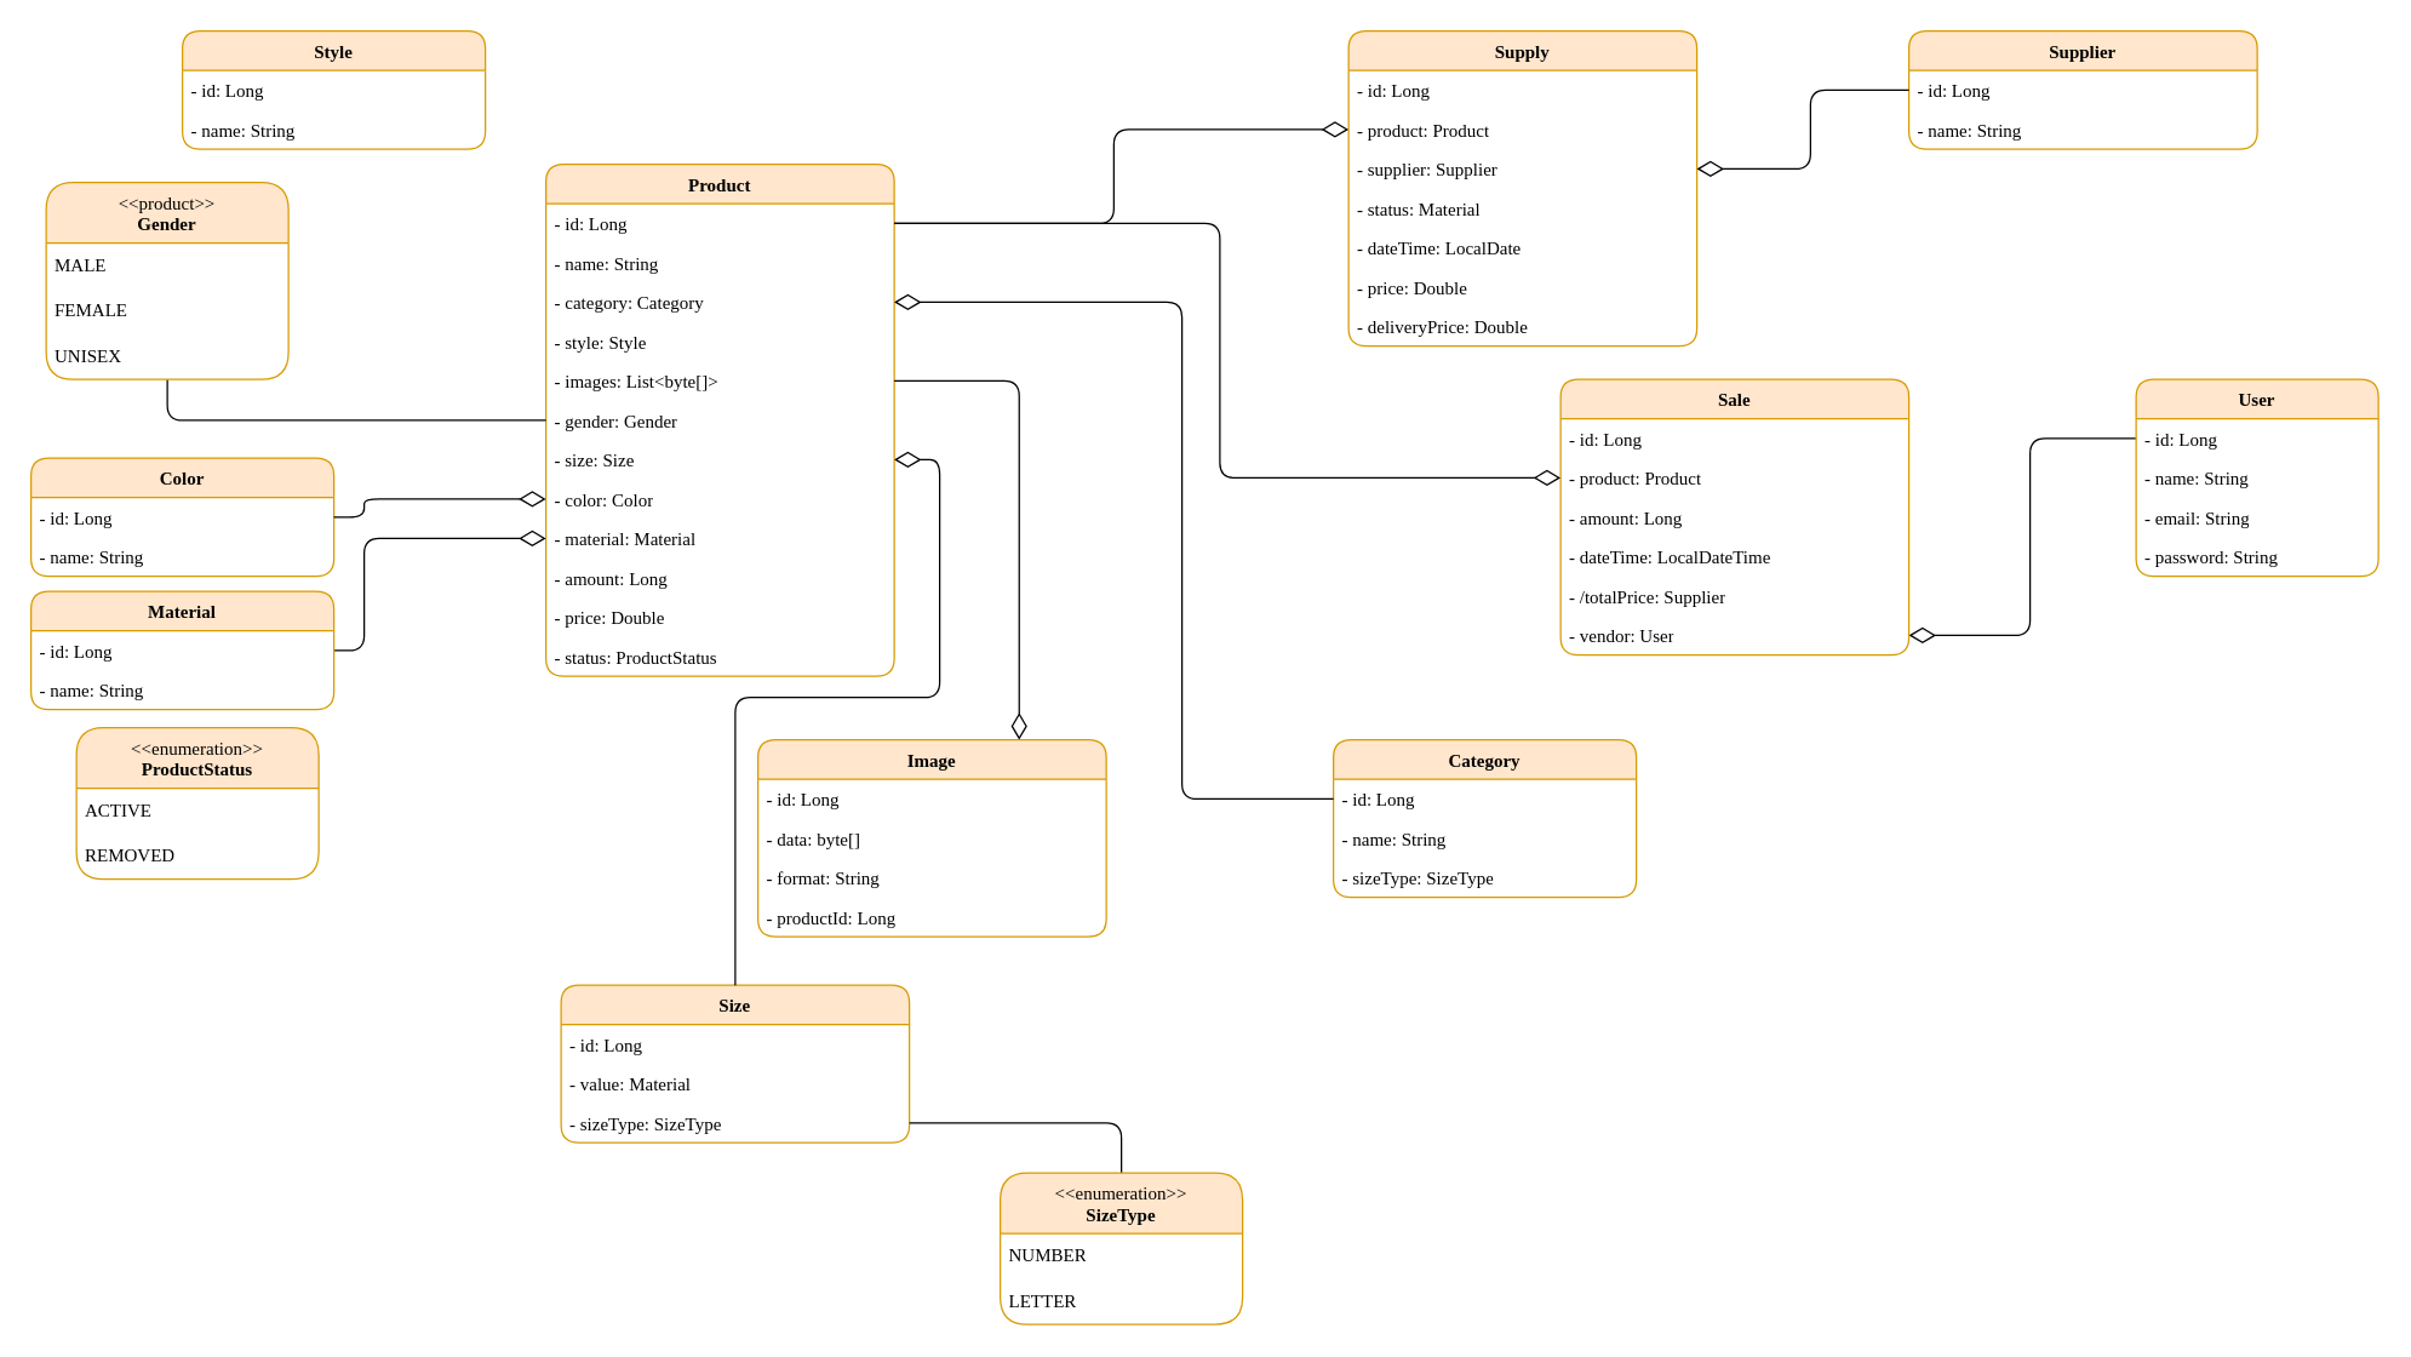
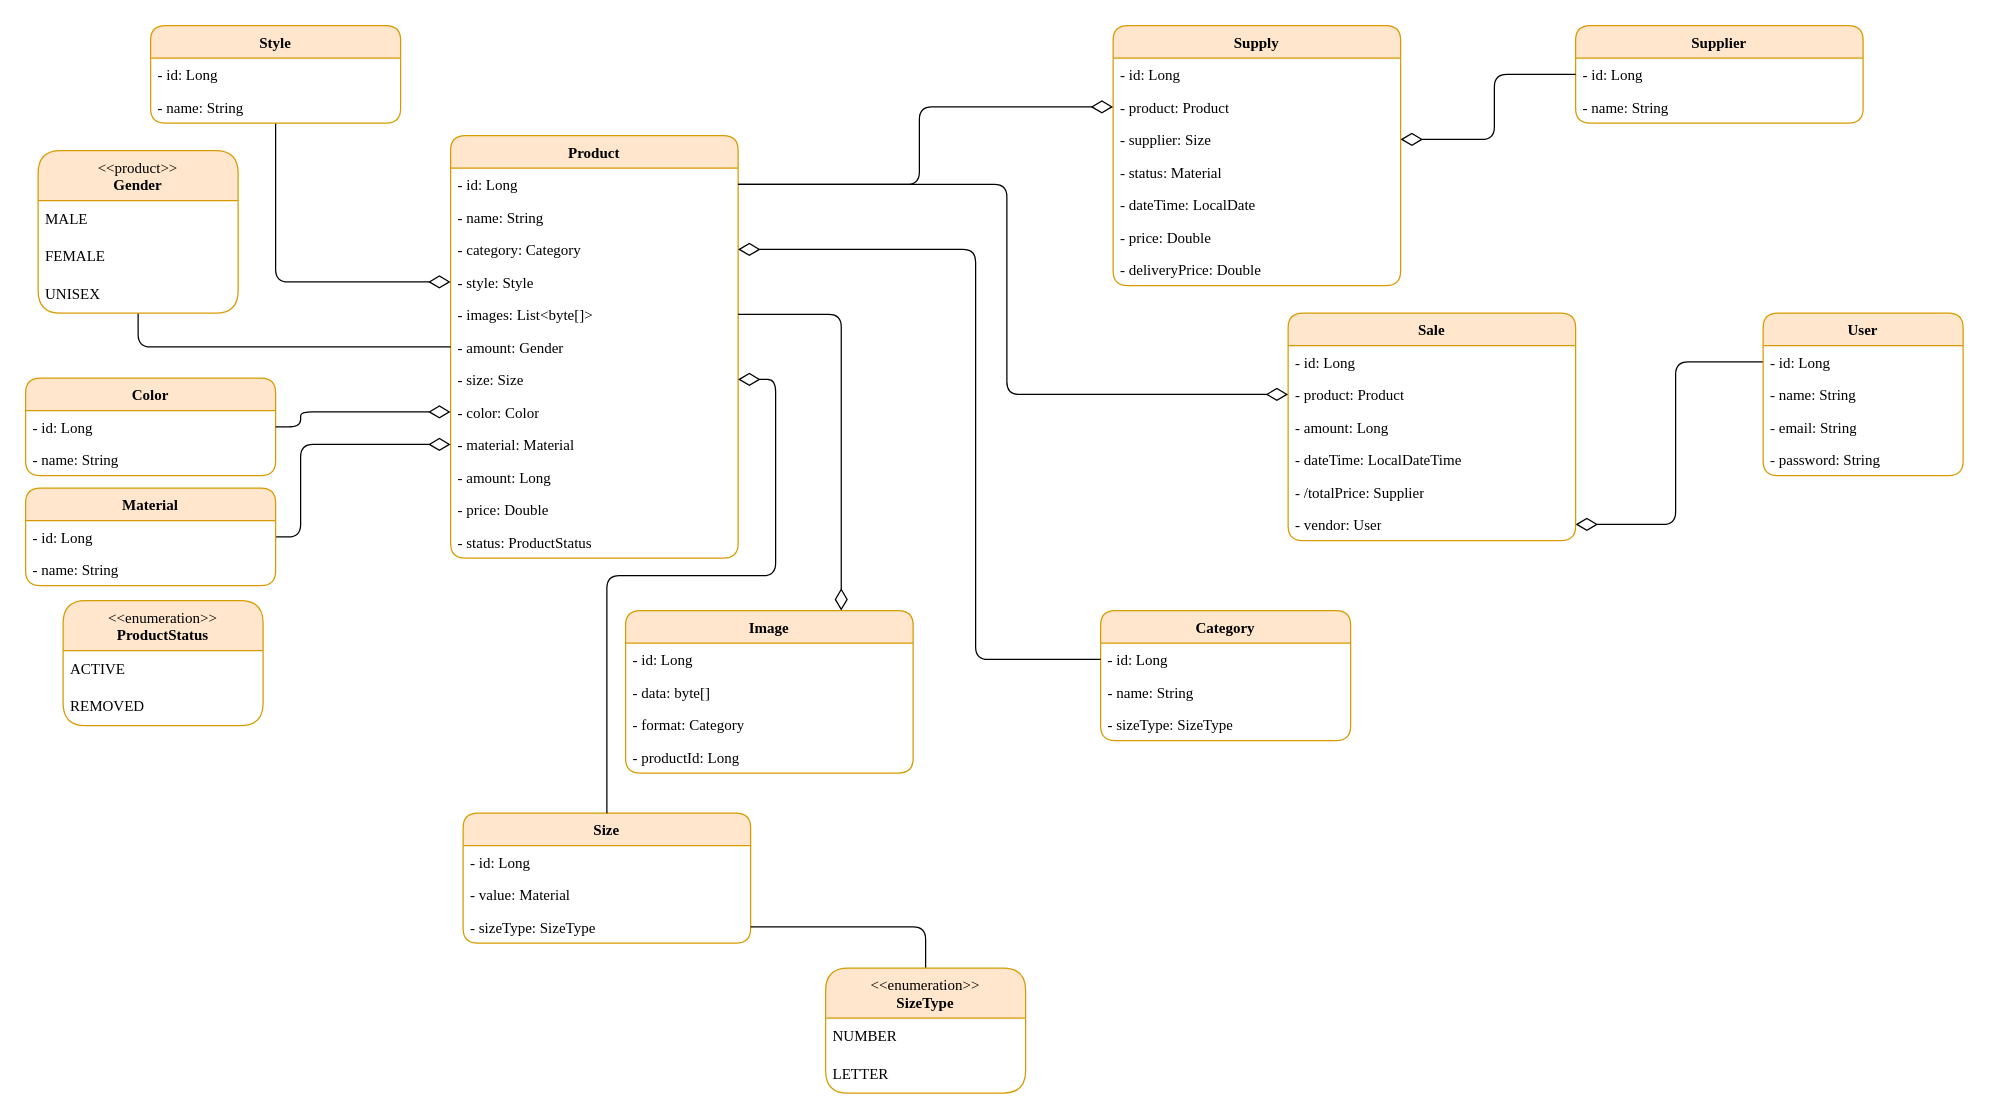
- <mxCell id="52" value="- supplier: Supplier" style="text;strokeColor=none;fillColor=none;align=left;verticalAlign=top;spacingLeft=4;spacingRight=4;overflow=hidden;rotatable=0;points=[[0,0.5],[1,0.5]];portConstraint=eastwest;whiteSpace=wrap;html=1;fontFamily=Cascadia Code;" parent="49" vertex="1"><mxGeometry y="78" width="230" height="26" as="geometry" /></mxCell>
+ <mxCell id="52" value="- supplier: Size" style="text;strokeColor=none;fillColor=none;align=left;verticalAlign=top;spacingLeft=4;spacingRight=4;overflow=hidden;rotatable=0;points=[[0,0.5],[1,0.5]];portConstraint=eastwest;whiteSpace=wrap;html=1;fontFamily=Cascadia Code;" parent="49" vertex="1"><mxGeometry y="78" width="230" height="26" as="geometry" /></mxCell>
+ <mxCell id="38" style="edgeStyle=orthogonalEdgeStyle;rounded=1;orthogonalLoop=1;jettySize=auto;html=1;entryX=0;entryY=0.5;entryDx=0;entryDy=0;curved=0;endArrow=diamondThin;endFill=0;endSize=15;" parent="1" source="39" target="12" edge="1"><mxGeometry relative="1" as="geometry" /></mxCell>
- <mxCell id="14" value="- gender: Gender" style="text;strokeColor=none;fillColor=none;align=left;verticalAlign=top;spacingLeft=4;spacingRight=4;overflow=hidden;rotatable=0;points=[[0,0.5],[1,0.5]];portConstraint=eastwest;whiteSpace=wrap;html=1;fontFamily=Cascadia Code;" parent="8" vertex="1"><mxGeometry y="156" width="230" height="26" as="geometry" /></mxCell>
+ <mxCell id="14" value="- amount: Gender" style="text;strokeColor=none;fillColor=none;align=left;verticalAlign=top;spacingLeft=4;spacingRight=4;overflow=hidden;rotatable=0;points=[[0,0.5],[1,0.5]];portConstraint=eastwest;whiteSpace=wrap;html=1;fontFamily=Cascadia Code;" parent="8" vertex="1"><mxGeometry y="156" width="230" height="26" as="geometry" /></mxCell>
- <mxCell id="76" value="- format: String" style="text;strokeColor=none;fillColor=none;align=left;verticalAlign=top;spacingLeft=4;spacingRight=4;overflow=hidden;rotatable=0;points=[[0,0.5],[1,0.5]];portConstraint=eastwest;whiteSpace=wrap;html=1;fontFamily=Cascadia Code;" parent="73" vertex="1"><mxGeometry y="78" width="230" height="26" as="geometry" /></mxCell>
+ <mxCell id="76" value="- format: Category" style="text;strokeColor=none;fillColor=none;align=left;verticalAlign=top;spacingLeft=4;spacingRight=4;overflow=hidden;rotatable=0;points=[[0,0.5],[1,0.5]];portConstraint=eastwest;whiteSpace=wrap;html=1;fontFamily=Cascadia Code;" parent="73" vertex="1"><mxGeometry y="78" width="230" height="26" as="geometry" /></mxCell>
